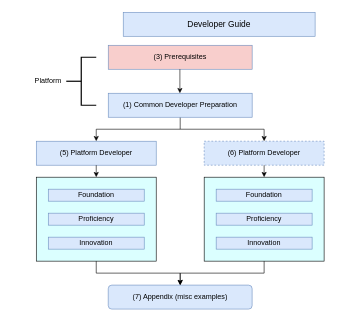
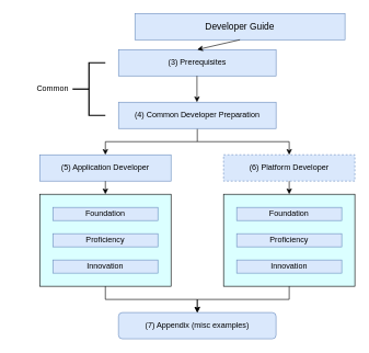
+ <mxCell id="17" value="" style="endArrow=classic;html=1;rounded=0;exitX=0.5;exitY=1;exitDx=0;exitDy=0;entryX=0.5;entryY=0;entryDx=0;entryDy=0;strokeWidth=1;curved=0;startArrow=none;startFill=0;endSize=6;" parent="1" source="4" target="5" edge="1"><mxGeometry width="50" height="50" relative="1" as="geometry"><mxPoint x="320" y="255" as="sourcePoint" /><mxPoint x="370" y="205" as="targetPoint" /></mxGeometry></mxCell>
- <mxCell id="5" value="(3) Prerequisites" style="rounded=0;whiteSpace=wrap;html=1;fillColor=#f8cecc;strokeColor=#6c8ebf;" parent="1" vertex="1"><mxGeometry x="180" y="75" width="240" height="40" as="geometry" /></mxCell>
+ <mxCell id="5" value="(3) Prerequisites" style="rounded=0;whiteSpace=wrap;html=1;fillColor=#dae8fc;strokeColor=#6c8ebf;" parent="1" vertex="1"><mxGeometry x="180" y="75" width="240" height="40" as="geometry" /></mxCell>
- <mxCell id="25" value="Platform" style="rounded=0;whiteSpace=wrap;html=1;fillColor=none;strokeColor=none;" parent="1" vertex="1"><mxGeometry y="105" width="120" height="60" as="geometry" x="20" /></mxCell>
+ <mxCell id="25" value="Common" style="rounded=0;whiteSpace=wrap;html=1;fillColor=none;strokeColor=none;" parent="1" vertex="1"><mxGeometry y="105" width="120" height="60" as="geometry" x="20" /></mxCell>
- <mxCell id="7" value="(1) Common Developer Preparation" style="rounded=0;whiteSpace=wrap;html=1;fillColor=#dae8fc;strokeColor=#6c8ebf;" parent="1" vertex="1"><mxGeometry x="180" y="155" width="240" height="40" as="geometry" /></mxCell>
+ <mxCell id="7" value="(4) Common Developer Preparation" style="rounded=0;whiteSpace=wrap;html=1;fillColor=#dae8fc;strokeColor=#6c8ebf;" parent="1" vertex="1"><mxGeometry x="180" y="155" width="240" height="40" as="geometry" /></mxCell>
- <mxCell id="8" value="(5) Platform Developer" style="rounded=0;whiteSpace=wrap;html=1;fillColor=#dae8fc;strokeColor=#6c8ebf;" parent="1" vertex="1"><mxGeometry x="60" y="235" width="200" height="40" as="geometry" /></mxCell>
+ <mxCell id="8" value="(5) Application Developer" style="rounded=0;whiteSpace=wrap;html=1;fillColor=#dae8fc;strokeColor=#6c8ebf;" parent="1" vertex="1"><mxGeometry x="60" y="235" width="200" height="40" as="geometry" /></mxCell>
